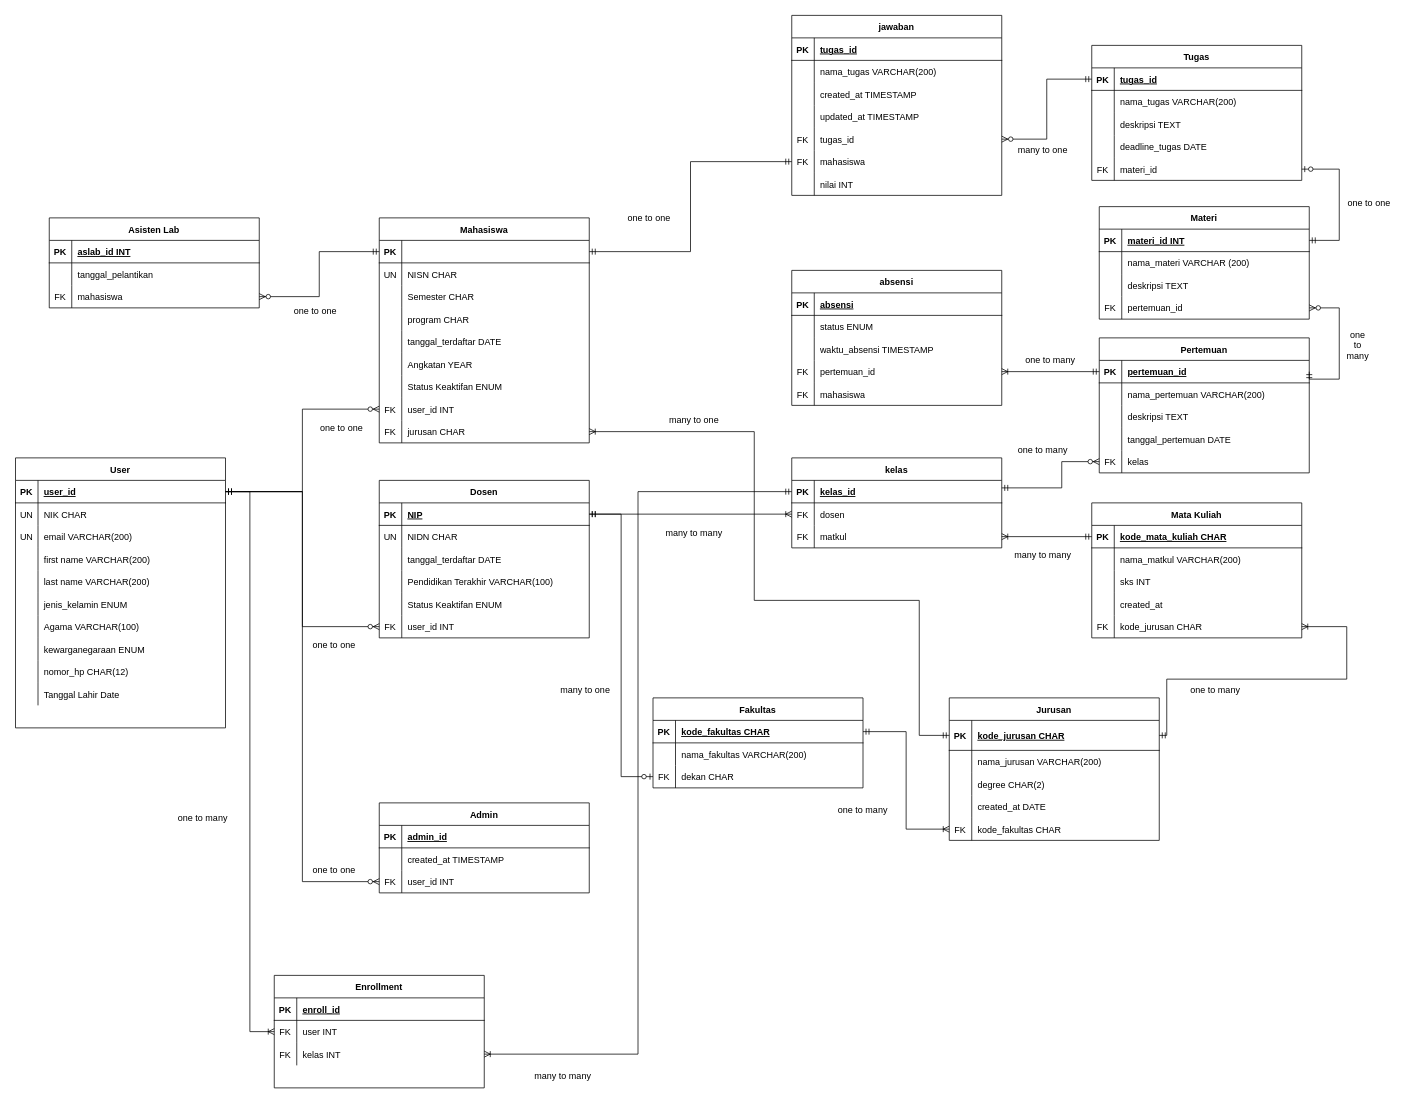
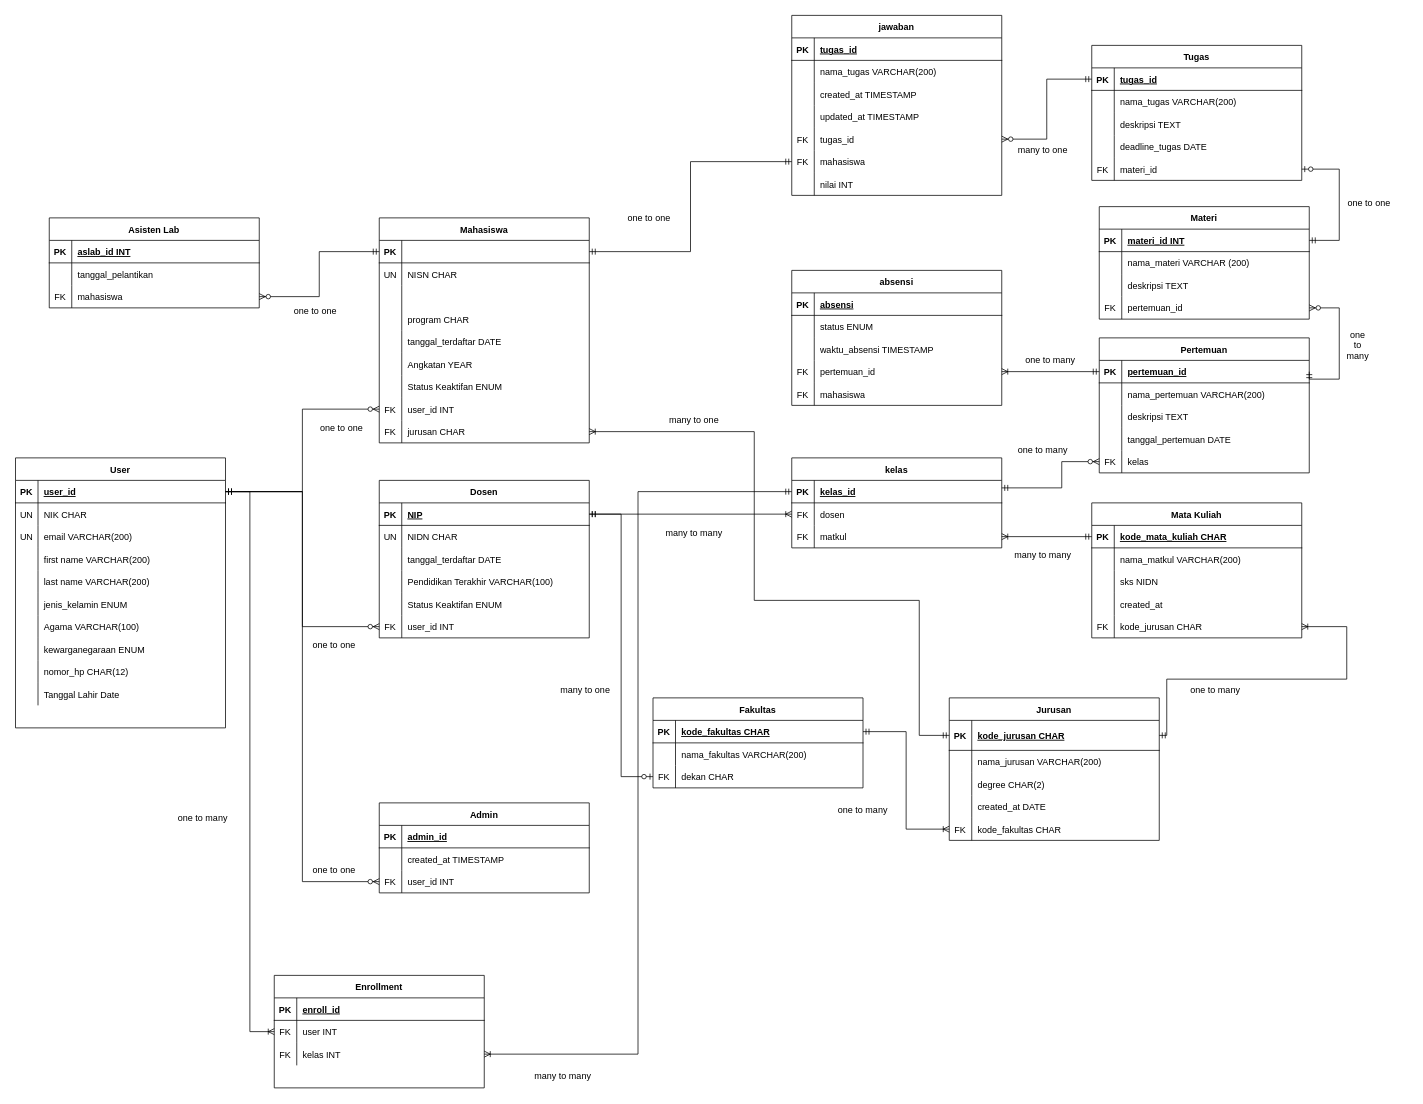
- <mxCell id="62" value="Semester CHAR" style="shape=partialRectangle;overflow=hidden;connectable=0;fillColor=none;top=0;left=0;bottom=0;right=0;align=left;spacingLeft=6;" parent="60" vertex="1"><mxGeometry x="30" width="250" height="30" as="geometry"><mxRectangle width="250" height="30" as="alternateBounds" /></mxGeometry></mxCell>
- <mxCell id="145" value="sks INT" style="shape=partialRectangle;overflow=hidden;connectable=0;fillColor=none;top=0;left=0;bottom=0;right=0;align=left;spacingLeft=6;" parent="143" vertex="1"><mxGeometry x="30" width="250" height="30" as="geometry"><mxRectangle width="250" height="30" as="alternateBounds" /></mxGeometry></mxCell>
+ <mxCell id="145" value="sks NIDN" style="shape=partialRectangle;overflow=hidden;connectable=0;fillColor=none;top=0;left=0;bottom=0;right=0;align=left;spacingLeft=6;" parent="143" vertex="1"><mxGeometry x="30" width="250" height="30" as="geometry"><mxRectangle width="250" height="30" as="alternateBounds" /></mxGeometry></mxCell>
